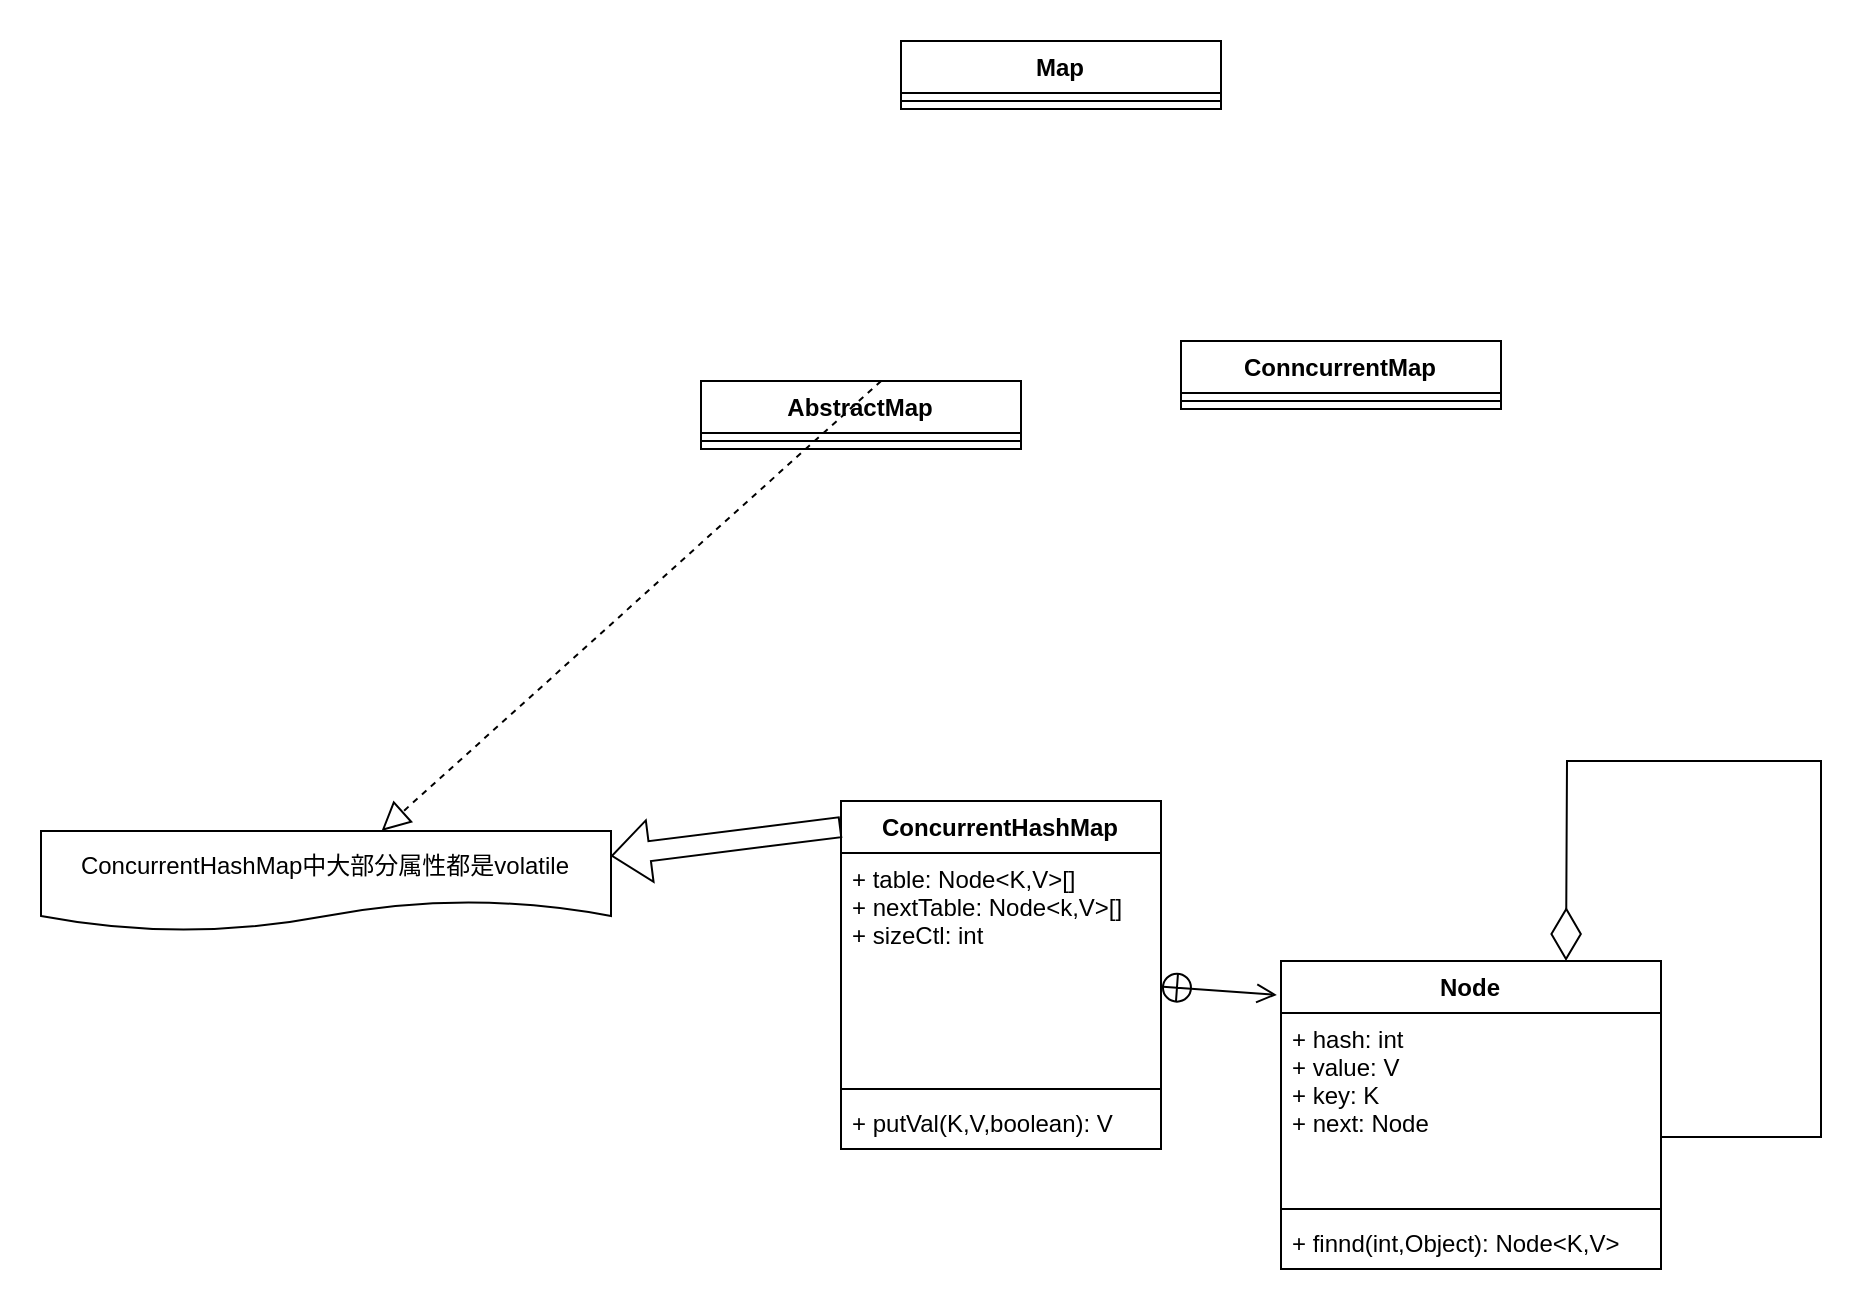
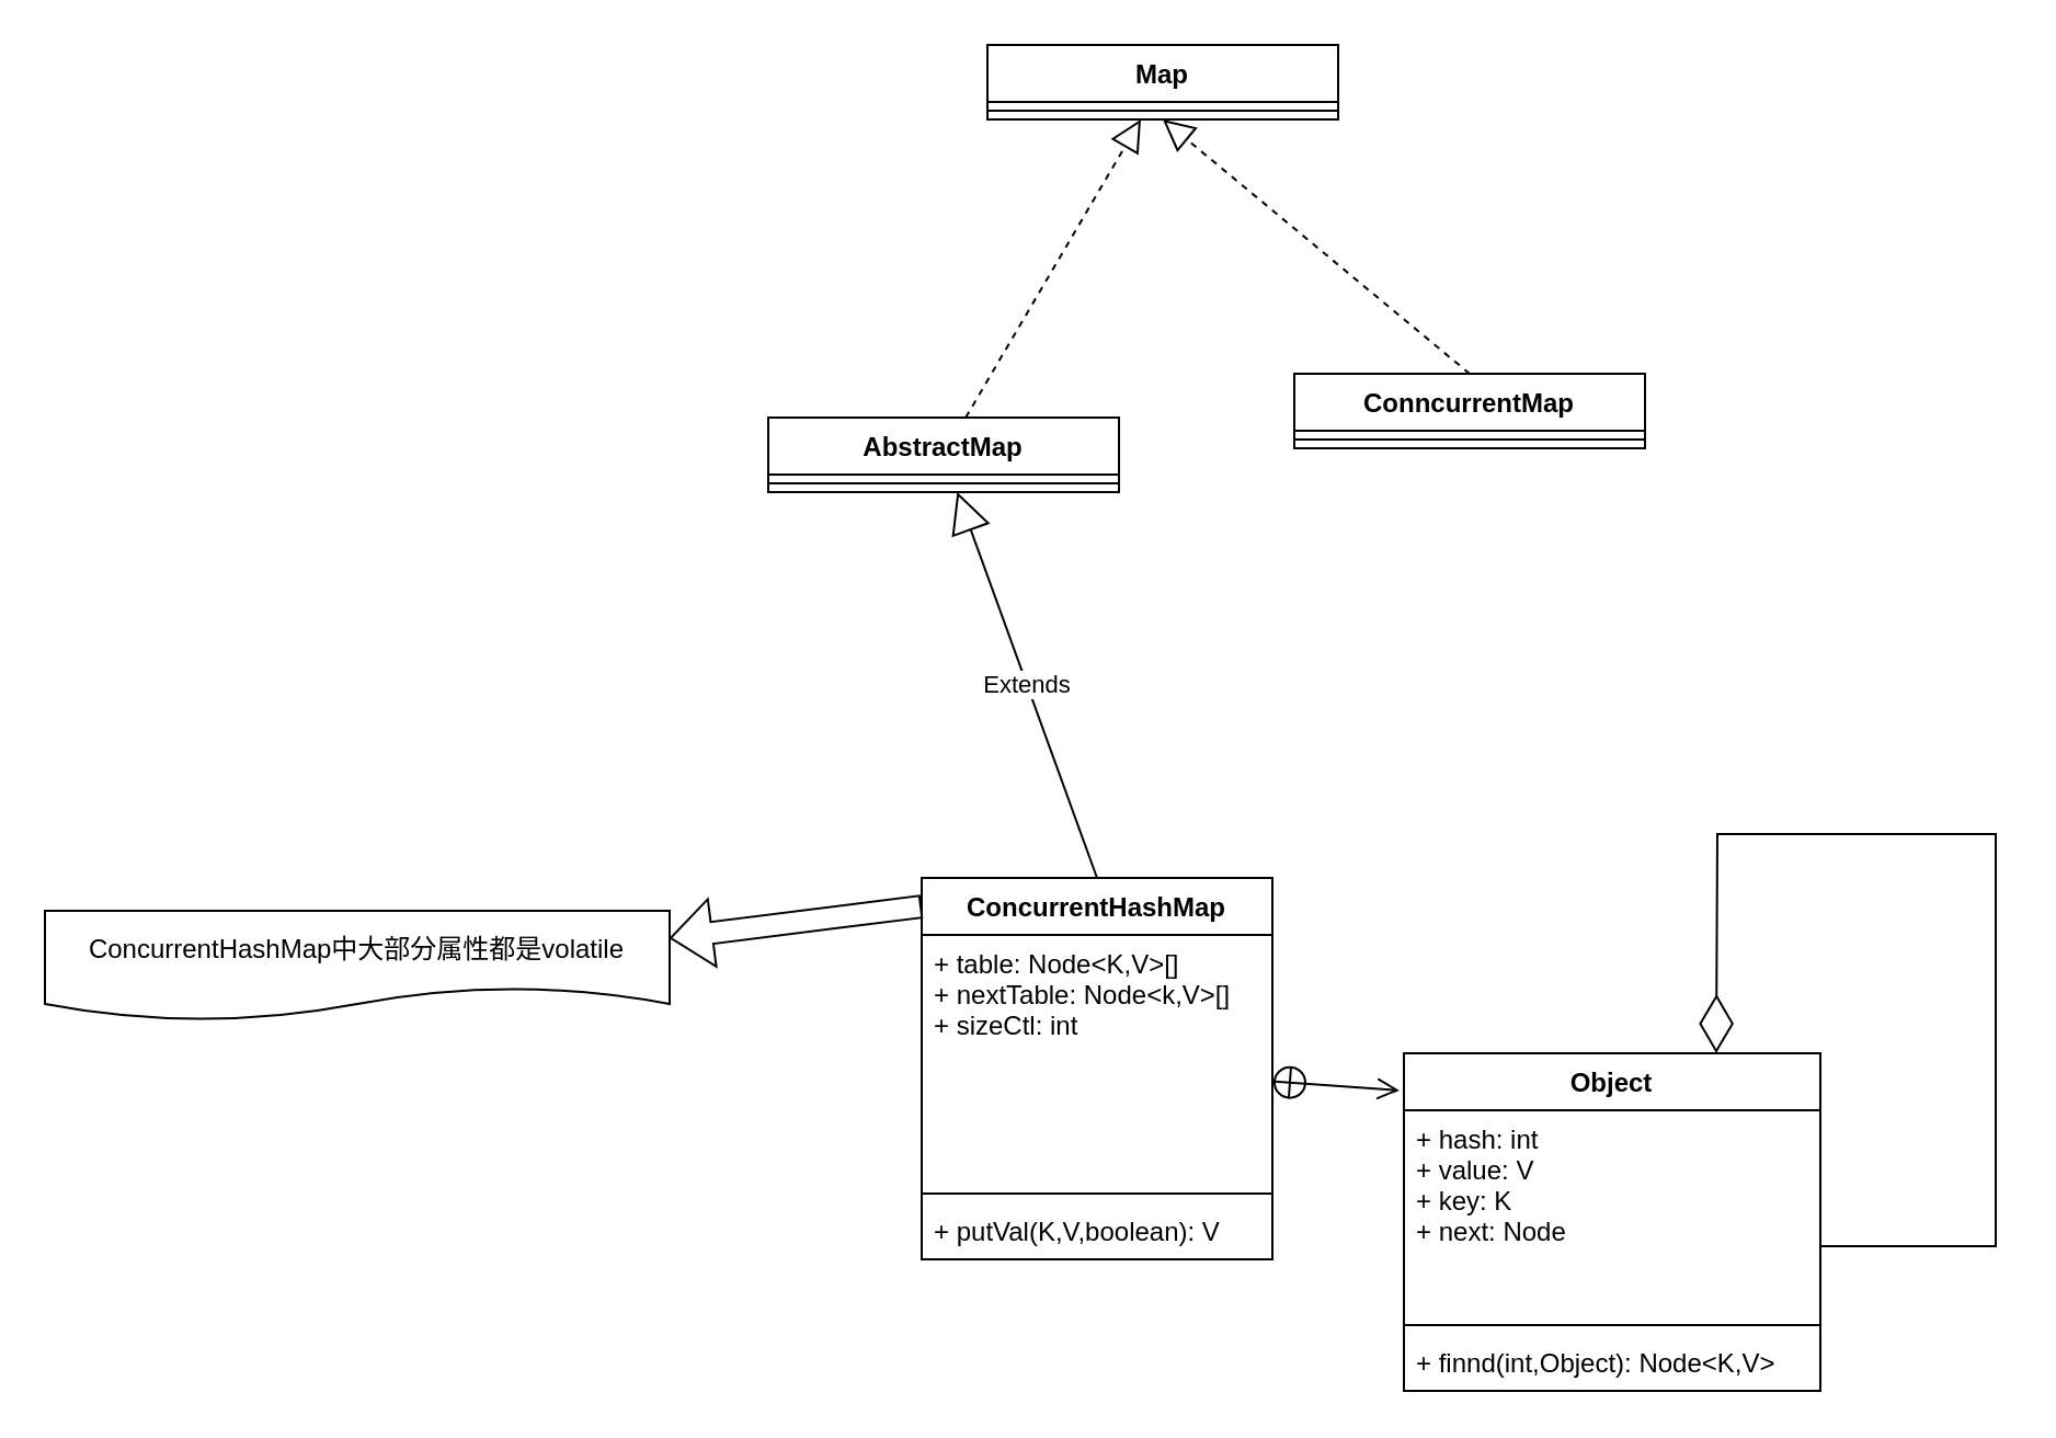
+ <mxCell id="19" value="" style="endArrow=block;dashed=1;endFill=0;endSize=12;html=1;rounded=0;entryX=0.5;entryY=1;entryDx=0;entryDy=0;exitX=0.5;exitY=0;exitDx=0;exitDy=0;" edge="1" parent="1" source="14" target="16"><mxGeometry width="160" relative="1" as="geometry"><mxPoint x="450" y="280" as="sourcePoint" /><mxPoint x="610" y="280" as="targetPoint" /></mxGeometry></mxCell>
- <mxCell id="18" value="" style="endArrow=block;dashed=1;endFill=0;endSize=12;html=1;rounded=0;exitX=0.563;exitY=0;exitDx=0;exitDy=0;exitPerimeter=0;" edge="1" parent="1" source="12" target="21"><mxGeometry width="160" relative="1" as="geometry"><mxPoint x="450" y="280" as="sourcePoint" /><mxPoint x="610" y="280" as="targetPoint" /></mxGeometry></mxCell>
+ <mxCell id="18" value="" style="endArrow=block;dashed=1;endFill=0;endSize=12;html=1;rounded=0;exitX=0.563;exitY=0;exitDx=0;exitDy=0;exitPerimeter=0;" edge="1" parent="1" source="12" target="16"><mxGeometry width="160" relative="1" as="geometry"><mxPoint x="450" y="280" as="sourcePoint" /><mxPoint x="610" y="280" as="targetPoint" /></mxGeometry></mxCell>
+ <mxCell id="20" value="Extends" style="endArrow=block;endSize=16;endFill=0;html=1;rounded=0;exitX=0.5;exitY=0;exitDx=0;exitDy=0;" edge="1" parent="1" source="2" target="12"><mxGeometry width="160" relative="1" as="geometry"><mxPoint x="450" y="280" as="sourcePoint" /><mxPoint x="610" y="280" as="targetPoint" /></mxGeometry></mxCell>
- <mxCell id="7" value="Node" style="swimlane;fontStyle=1;align=center;verticalAlign=top;childLayout=stackLayout;horizontal=1;startSize=26;horizontalStack=0;resizeParent=1;resizeParentMax=0;resizeLast=0;collapsible=1;marginBottom=0;" vertex="1" parent="1"><mxGeometry x="640" y="480" width="190" height="154" as="geometry" /></mxCell>
+ <mxCell id="7" value="Object" style="swimlane;fontStyle=1;align=center;verticalAlign=top;childLayout=stackLayout;horizontal=1;startSize=26;horizontalStack=0;resizeParent=1;resizeParentMax=0;resizeLast=0;collapsible=1;marginBottom=0;" vertex="1" parent="1"><mxGeometry x="640" y="480" width="190" height="154" as="geometry" /></mxCell>
